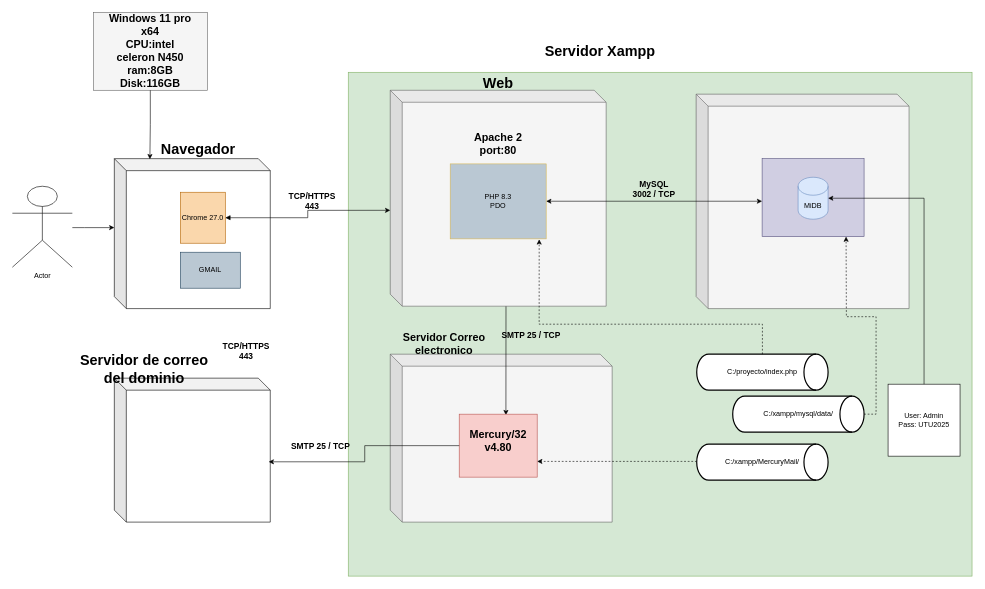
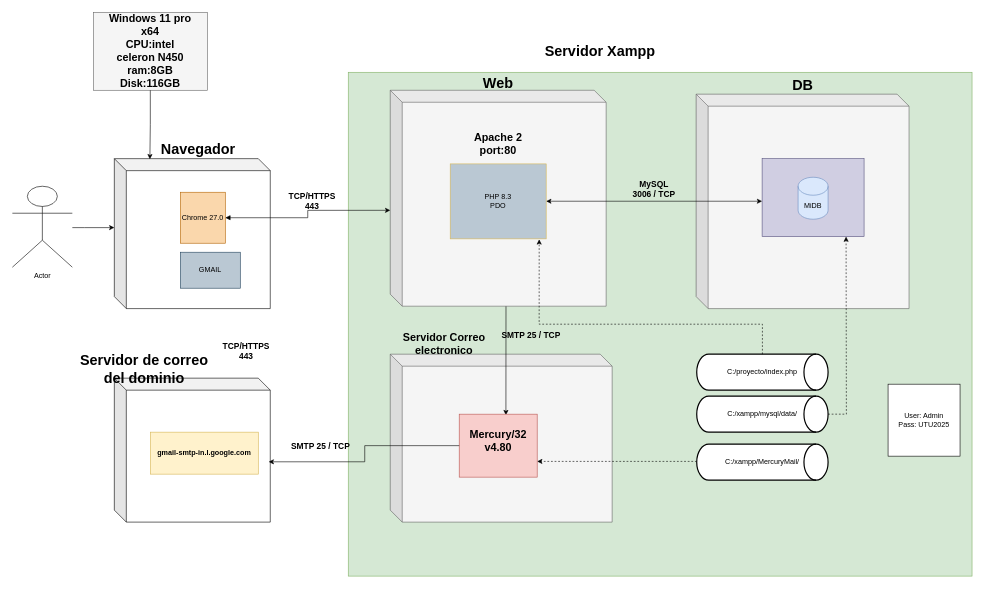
+ <mxCell id="14" value="&lt;h1&gt;DB&lt;/h1&gt;" style="text;html=1;align=center;verticalAlign=middle;whiteSpace=wrap;rounded=0;" parent="1" vertex="1"><mxGeometry x="1307.5" y="126.5" width="60" height="30" as="geometry" /></mxCell>
- <mxCell id="21" value="&lt;h3&gt;MySQL 3002 / TCP&lt;/h3&gt;" style="text;html=1;align=center;verticalAlign=middle;whiteSpace=wrap;rounded=0;labelBorderColor=none;textShadow=0;fontFamily=Helvetica;fontSize=12;fontColor=default;" parent="1" vertex="1"><mxGeometry x="1050" y="300" width="80" height="30" as="geometry" /></mxCell>
+ <mxCell id="21" value="&lt;h3&gt;MySQL 3006 / TCP&lt;/h3&gt;" style="text;html=1;align=center;verticalAlign=middle;whiteSpace=wrap;rounded=0;labelBorderColor=none;textShadow=0;fontFamily=Helvetica;fontSize=12;fontColor=default;" parent="1" vertex="1"><mxGeometry x="1050" y="300" width="80" height="30" as="geometry" /></mxCell>
- <mxCell id="37" style="edgeStyle=orthogonalEdgeStyle;rounded=0;orthogonalLoop=1;jettySize=auto;html=1;entryX=1;entryY=0.5;entryDx=0;entryDy=0;entryPerimeter=0;" parent="1" source="36" target="16" edge="1"><mxGeometry relative="1" as="geometry"><Array as="points"><mxPoint x="1540" y="330" /></Array></mxGeometry></mxCell>
- <mxCell id="34" value="&lt;font style=&quot;vertical-align: inherit;&quot;&gt;&lt;font style=&quot;vertical-align: inherit;&quot;&gt;&lt;font style=&quot;vertical-align: inherit;&quot;&gt;&lt;font style=&quot;vertical-align: inherit;&quot;&gt;C:/xampp/mysql/data/&lt;/font&gt;&lt;/font&gt;&lt;/font&gt;&lt;/font&gt;" style="strokeWidth=2;html=1;shape=mxgraph.flowchart.direct_data;whiteSpace=wrap;fillColor=default;" parent="1" vertex="1"><mxGeometry x="1221" y="660" width="219" height="60" as="geometry" /></mxCell>
+ <mxCell id="34" value="&lt;font style=&quot;vertical-align: inherit;&quot;&gt;&lt;font style=&quot;vertical-align: inherit;&quot;&gt;&lt;font style=&quot;vertical-align: inherit;&quot;&gt;&lt;font style=&quot;vertical-align: inherit;&quot;&gt;C:/xampp/mysql/data/&lt;/font&gt;&lt;/font&gt;&lt;/font&gt;&lt;/font&gt;" style="strokeWidth=2;html=1;shape=mxgraph.flowchart.direct_data;whiteSpace=wrap;fillColor=default;" parent="1" vertex="1"><mxGeometry x="1161" y="660" width="219" height="60" as="geometry" /></mxCell>
+ <mxCell id="41" value="&lt;b&gt;gmail-smtp-in.l.google.com&lt;/b&gt;" style="rounded=0;whiteSpace=wrap;html=1;fillColor=#fff2cc;strokeColor=#d6b656;" vertex="1" parent="1"><mxGeometry x="250" y="720" width="180" height="70" as="geometry" /></mxCell>
